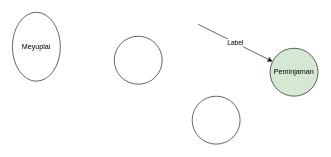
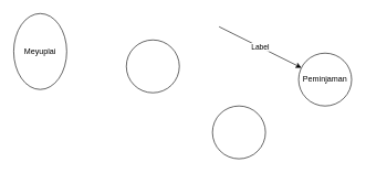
- <mxCell id="4" value="Peminjaman" style="ellipse;whiteSpace=wrap;html=1;aspect=fixed;fillColor=#d5e8d4;" vertex="1" parent="1"><mxGeometry x="450" y="80" width="80" height="80" as="geometry" /></mxCell>
+ <mxCell id="4" value="Peminjaman" style="ellipse;whiteSpace=wrap;html=1;aspect=fixed;" vertex="1" parent="1"><mxGeometry x="450" y="80" width="80" height="80" as="geometry" /></mxCell>
